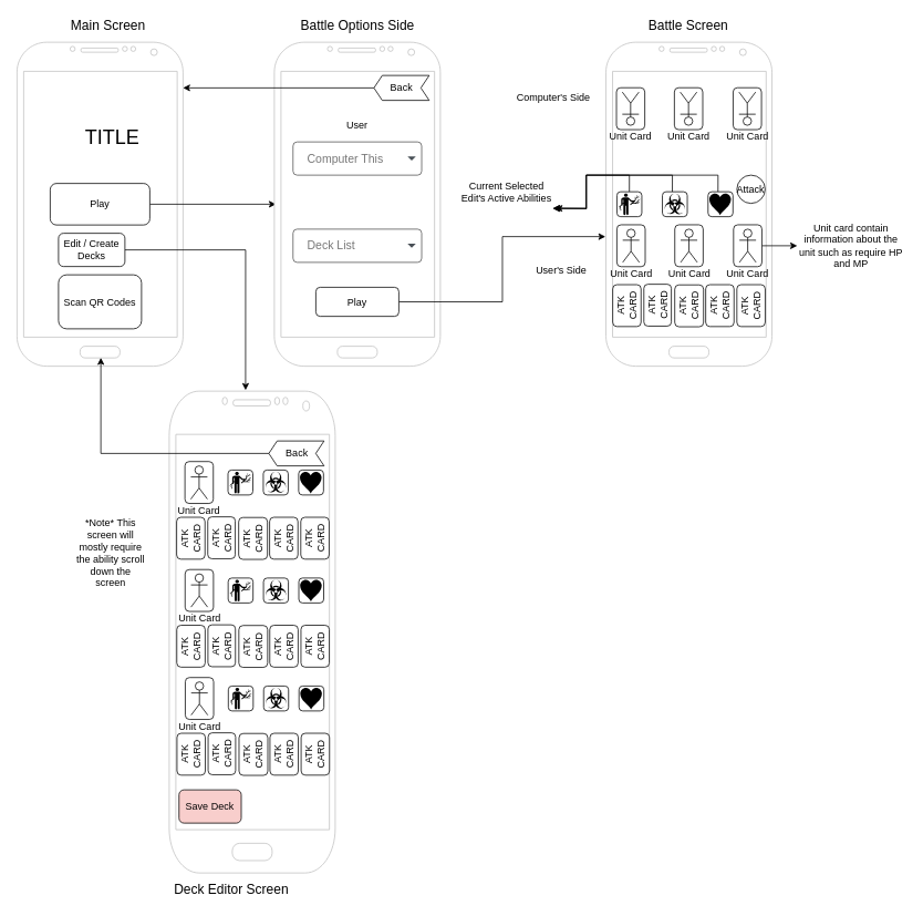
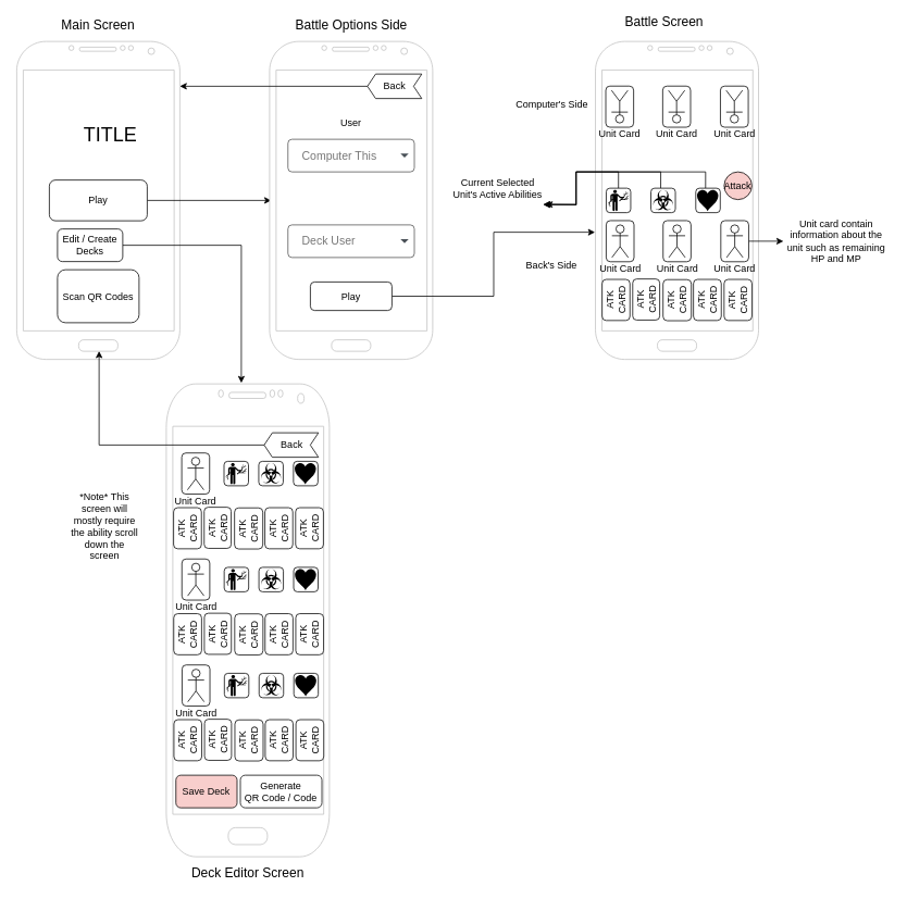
- <mxCell id="97" value="Main Screen" style="text;html=1;strokeColor=none;fillColor=none;align=center;verticalAlign=middle;whiteSpace=wrap;rounded=0;fontSize=16;" vertex="1" parent="1"><mxGeometry x="75" y="20" width="110" height="20" as="geometry" /></mxCell>
+ <mxCell id="97" value="Main Screen" style="text;html=1;strokeColor=none;fillColor=none;align=center;verticalAlign=middle;whiteSpace=wrap;rounded=0;fontSize=16;" vertex="1" parent="1"><mxGeometry x="65" y="20" width="110" height="20" as="geometry" /></mxCell>
- <mxCell id="99" value="Battle Screen" style="text;html=1;strokeColor=none;fillColor=none;align=center;verticalAlign=middle;whiteSpace=wrap;rounded=0;fontSize=16;" vertex="1" parent="1"><mxGeometry x="774.06" y="20" width="110" height="20" as="geometry" /></mxCell>
+ <mxCell id="99" value="Battle Screen" style="text;html=1;strokeColor=none;fillColor=none;align=center;verticalAlign=middle;whiteSpace=wrap;rounded=0;fontSize=16;" vertex="1" parent="1"><mxGeometry x="759.06" y="15" width="110" height="20" as="geometry" /></mxCell>
- <mxCell id="75" value="Computer's Side" style="text;html=1;strokeColor=none;fillColor=none;align=center;verticalAlign=middle;whiteSpace=wrap;rounded=0;" vertex="1" parent="1"><mxGeometry x="618.56" y="97.08" width="94.89" height="40" as="geometry" /></mxCell>
+ <mxCell id="75" value="Computer's Side" style="text;html=1;strokeColor=none;fillColor=none;align=center;verticalAlign=middle;whiteSpace=wrap;rounded=0;" vertex="1" parent="1"><mxGeometry x="628.56" y="107.08" width="94.89" height="40" as="geometry" /></mxCell>
- <mxCell id="65" value="Attack" style="ellipse;whiteSpace=wrap;html=1;aspect=fixed;" vertex="1" parent="1"><mxGeometry x="887.34" y="210" width="34" height="34" as="geometry" /></mxCell>
+ <mxCell id="65" value="Attack" style="ellipse;whiteSpace=wrap;html=1;aspect=fixed;fillColor=#f8cecc;" vertex="1" parent="1"><mxGeometry x="887.34" y="210" width="34" height="34" as="geometry" /></mxCell>
- <mxCell id="83" value="&lt;div&gt;Current Selected&lt;/div&gt;&lt;div&gt;Edit's Active Abilities&lt;br&gt;&lt;/div&gt;" style="text;html=1;strokeColor=none;fillColor=none;align=center;verticalAlign=middle;whiteSpace=wrap;rounded=0;" vertex="1" parent="1"><mxGeometry x="550" y="210" width="120" height="40" as="geometry" /></mxCell>
+ <mxCell id="83" value="&lt;div&gt;Current Selected&lt;/div&gt;&lt;div&gt;Unit's Active Abilities&lt;br&gt;&lt;/div&gt;" style="text;html=1;strokeColor=none;fillColor=none;align=center;verticalAlign=middle;whiteSpace=wrap;rounded=0;" vertex="1" parent="1"><mxGeometry x="550" y="210" width="120" height="40" as="geometry" /></mxCell>
- <mxCell id="89" value="Deck List" style="html=1;shadow=0;dashed=0;shape=mxgraph.bootstrap.rrect;rSize=5;strokeColor=#505050;strokeWidth=1;fillColor=#ffffff;fontColor=#777777;whiteSpace=wrap;align=left;verticalAlign=middle;fontStyle=0;fontSize=14;spacingRight=0;spacing=17;" vertex="1" parent="1"><mxGeometry x="352.53" y="275" width="155" height="40" as="geometry" /></mxCell>
+ <mxCell id="89" value="Deck User" style="html=1;shadow=0;dashed=0;shape=mxgraph.bootstrap.rrect;rSize=5;strokeColor=#505050;strokeWidth=1;fillColor=#ffffff;fontColor=#777777;whiteSpace=wrap;align=left;verticalAlign=middle;fontStyle=0;fontSize=14;spacingRight=0;spacing=17;" vertex="1" parent="1"><mxGeometry x="352.53" y="275" width="155" height="40" as="geometry" /></mxCell>
- <mxCell id="84" value="Unit card contain information about the unit such as require HP and MP" style="text;html=1;strokeColor=none;fillColor=none;align=center;verticalAlign=middle;whiteSpace=wrap;rounded=0;" vertex="1" parent="1"><mxGeometry x="960" y="260" width="130" height="70" as="geometry" /></mxCell>
+ <mxCell id="84" value="Unit card contain information about the unit such as remaining HP and MP" style="text;html=1;strokeColor=none;fillColor=none;align=center;verticalAlign=middle;whiteSpace=wrap;rounded=0;" vertex="1" parent="1"><mxGeometry x="960" y="260" width="130" height="70" as="geometry" /></mxCell>
- <mxCell id="82" value="User's Side" style="text;html=1;strokeColor=none;fillColor=none;align=center;verticalAlign=middle;whiteSpace=wrap;rounded=0;" vertex="1" parent="1"><mxGeometry x="616" y="305" width="120" height="40" as="geometry" /></mxCell>
+ <mxCell id="82" value="Back's Side" style="text;html=1;strokeColor=none;fillColor=none;align=center;verticalAlign=middle;whiteSpace=wrap;rounded=0;" vertex="1" parent="1"><mxGeometry x="616" y="305" width="120" height="40" as="geometry" /></mxCell>
- <mxCell id="51" value="*Note* This screen will mostly require the ability scroll down the screen " style="text;html=1;strokeColor=none;fillColor=none;align=center;verticalAlign=middle;whiteSpace=wrap;rounded=0;" vertex="1" parent="1"><mxGeometry x="88" y="615" width="90" height="100" as="geometry" /></mxCell>
+ <mxCell id="51" value="*Note* This screen will mostly require the ability scroll down the screen " style="text;html=1;strokeColor=none;fillColor=none;align=center;verticalAlign=middle;whiteSpace=wrap;rounded=0;" vertex="1" parent="1"><mxGeometry x="83" y="595" width="90" height="100" as="geometry" /></mxCell>
+ <mxCell id="50" value="&lt;div&gt;Generate &lt;br&gt;&lt;/div&gt;&lt;div&gt;QR Code / Code&lt;/div&gt;" style="rounded=1;whiteSpace=wrap;html=1;" vertex="1" parent="1"><mxGeometry x="294.18" y="950" width="100.02" height="40" as="geometry" /></mxCell>
- <mxCell id="100" value="Deck Editor Screen" style="text;html=1;strokeColor=none;fillColor=none;align=center;verticalAlign=middle;whiteSpace=wrap;rounded=0;fontSize=16;" vertex="1" parent="1"><mxGeometry x="195.91" y="1060" width="164.97" height="20" as="geometry" /></mxCell>
+ <mxCell id="100" value="Deck Editor Screen" style="text;html=1;strokeColor=none;fillColor=none;align=center;verticalAlign=middle;whiteSpace=wrap;rounded=0;fontSize=16;" vertex="1" parent="1"><mxGeometry x="220.91" y="1060" width="164.97" height="20" as="geometry" /></mxCell>
